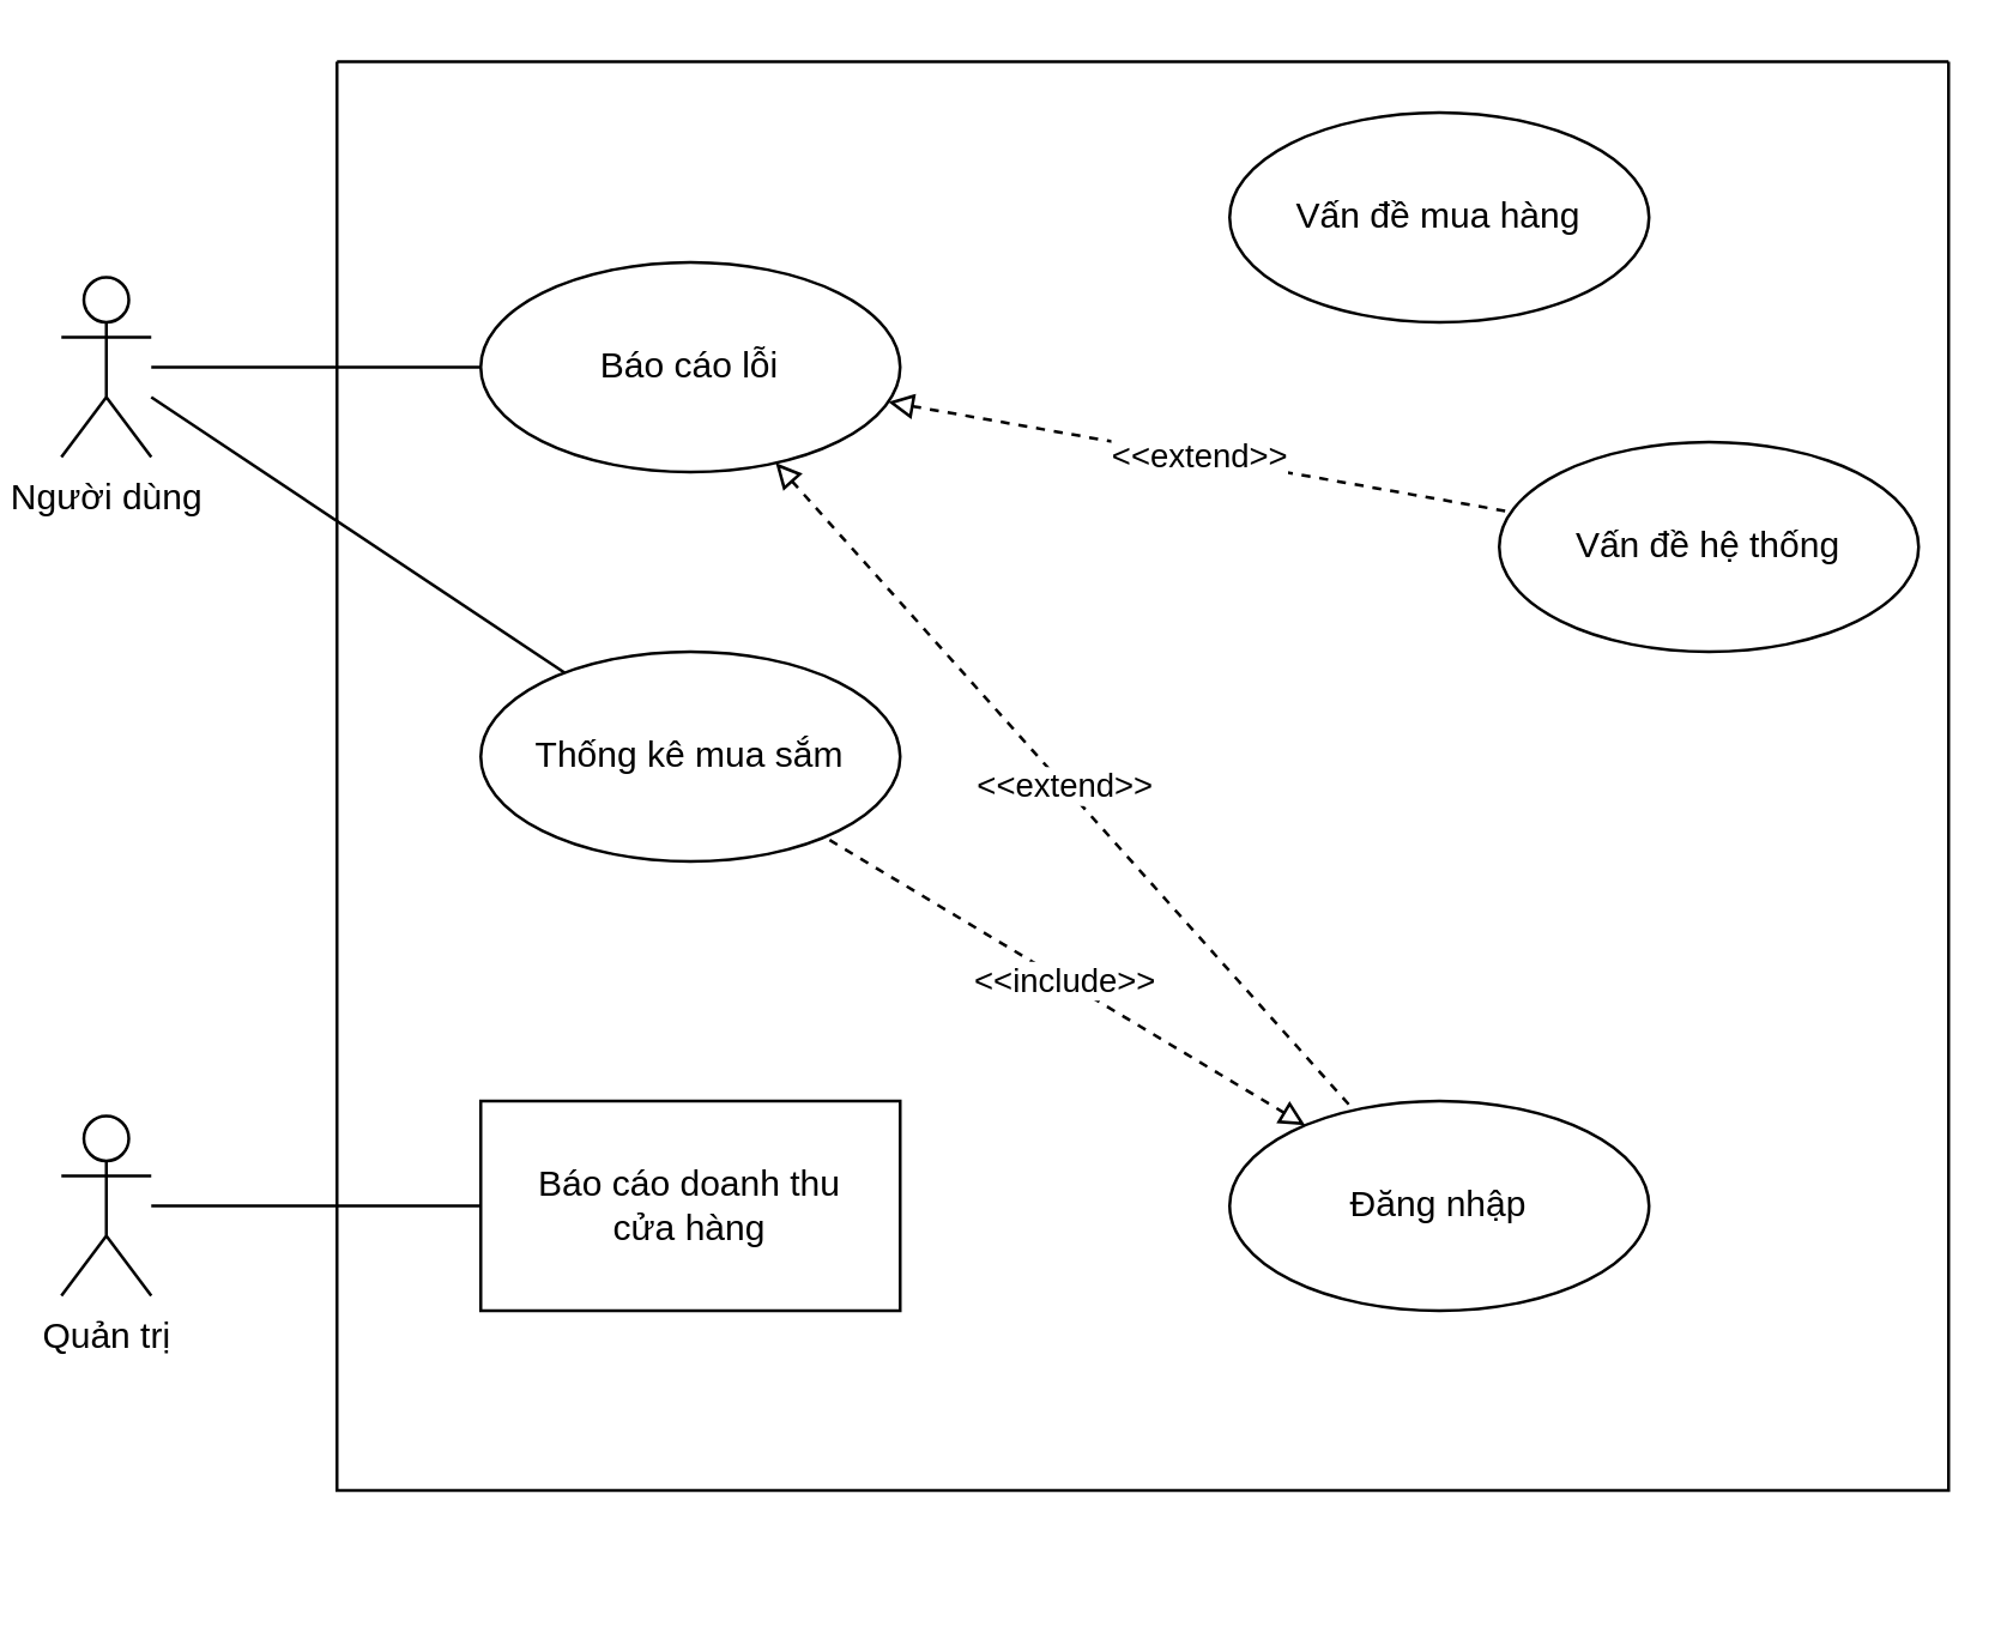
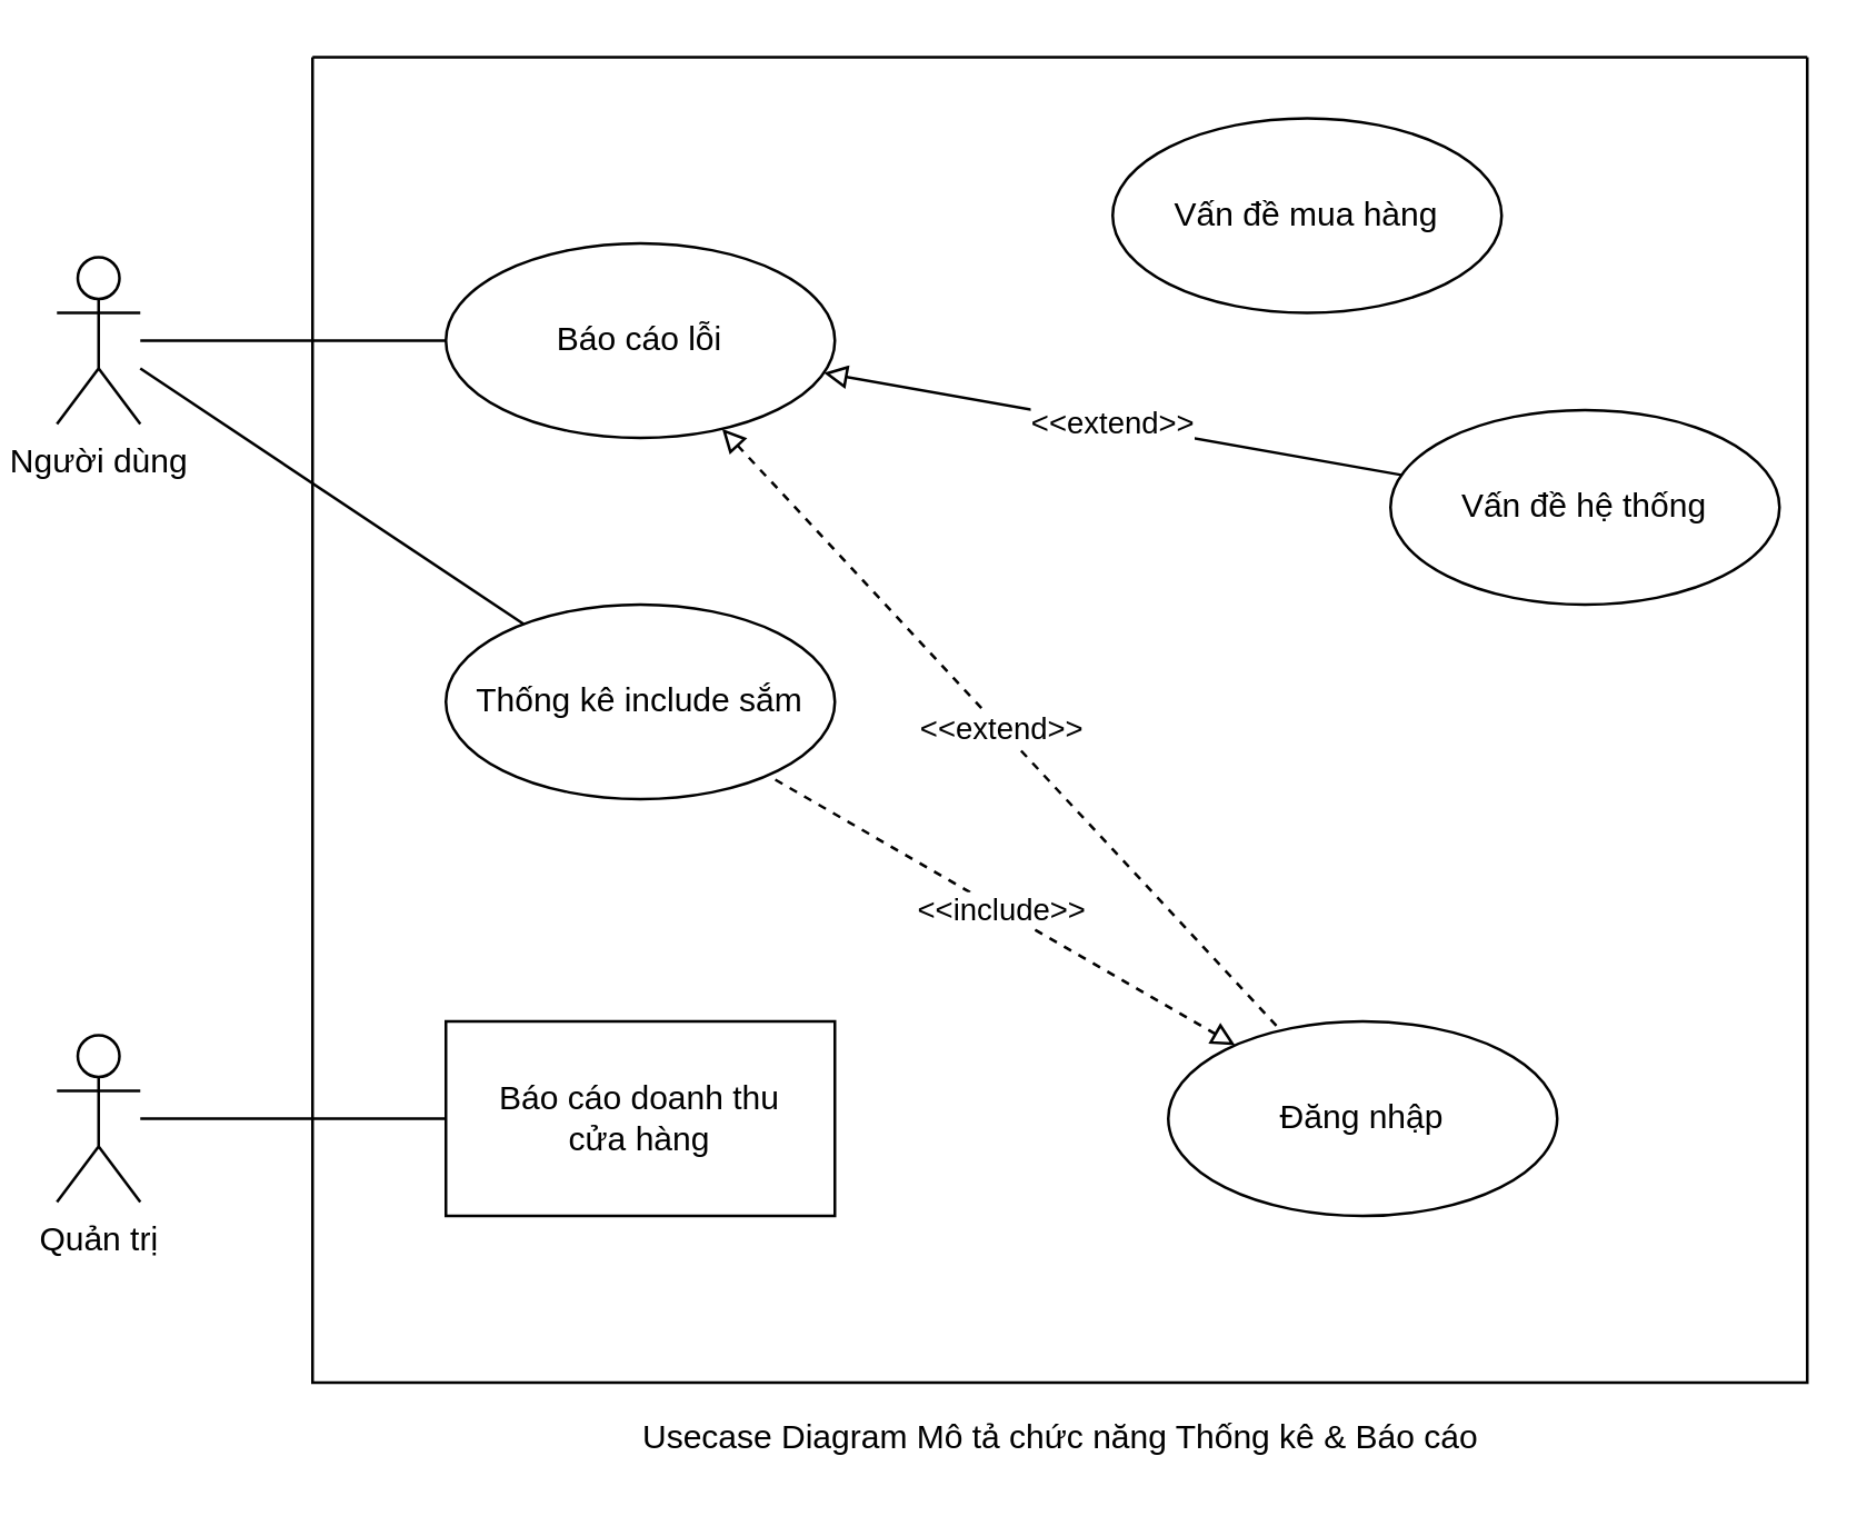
- <mxCell id="10" value="Vấn đề mua hàng" style="ellipse;whiteSpace=wrap;html=1;" vertex="1" parent="4"><mxGeometry x="298" y="17" width="140" height="70" as="geometry" /></mxCell>
+ <mxCell id="10" value="Vấn đề mua hàng" style="ellipse;whiteSpace=wrap;html=1;" vertex="1" parent="4"><mxGeometry x="288" y="22" width="140" height="70" as="geometry" /></mxCell>
- <mxCell id="13" value="&amp;lt;&amp;lt;extend&amp;gt;&amp;gt;" style="orthogonalLoop=1;jettySize=auto;html=1;strokeColor=default;rounded=0;dashed=1;endArrow=none;endFill=0;startArrow=block;startFill=0;" edge="1" parent="4" source="8" target="11"><mxGeometry relative="1" as="geometry"><mxPoint x="193.804" y="100.065" as="sourcePoint" /><mxPoint x="332.358" y="74.156" as="targetPoint" /></mxGeometry></mxCell>
+ <mxCell id="13" value="&amp;lt;&amp;lt;extend&amp;gt;&amp;gt;" style="orthogonalLoop=1;jettySize=auto;html=1;strokeColor=default;rounded=0;dashed=0;endArrow=none;endFill=0;startArrow=block;startFill=0;" edge="1" parent="4" source="8" target="11"><mxGeometry relative="1" as="geometry"><mxPoint x="193.804" y="100.065" as="sourcePoint" /><mxPoint x="332.358" y="74.156" as="targetPoint" /></mxGeometry></mxCell>
- <mxCell id="14" value="Thống kê mua sắm" style="ellipse;whiteSpace=wrap;html=1;" vertex="1" parent="4"><mxGeometry x="48" y="197" width="140" height="70" as="geometry" /></mxCell>
+ <mxCell id="14" value="Thống kê include sắm" style="ellipse;whiteSpace=wrap;html=1;" vertex="1" parent="4"><mxGeometry x="48" y="197" width="140" height="70" as="geometry" /></mxCell>
- <mxCell id="6" value="Đăng nhập" style="ellipse;whiteSpace=wrap;html=1;" parent="4" vertex="1"><mxGeometry x="298" y="347" width="140" height="70" as="geometry" /></mxCell>
+ <mxCell id="6" value="Đăng nhập" style="ellipse;whiteSpace=wrap;html=1;" parent="4" vertex="1"><mxGeometry x="308" y="347" width="140" height="70" as="geometry" /></mxCell>
+ <mxCell id="18" value="Usecase Diagram Mô tả chức năng Thống kê &amp;amp; Báo cáo" style="text;html=1;align=center;verticalAlign=middle;resizable=0;points=[];autosize=1;strokeColor=none;fillColor=none;" vertex="1" parent="1"><mxGeometry x="221" y="507" width="320" height="20" as="geometry" /></mxCell>
